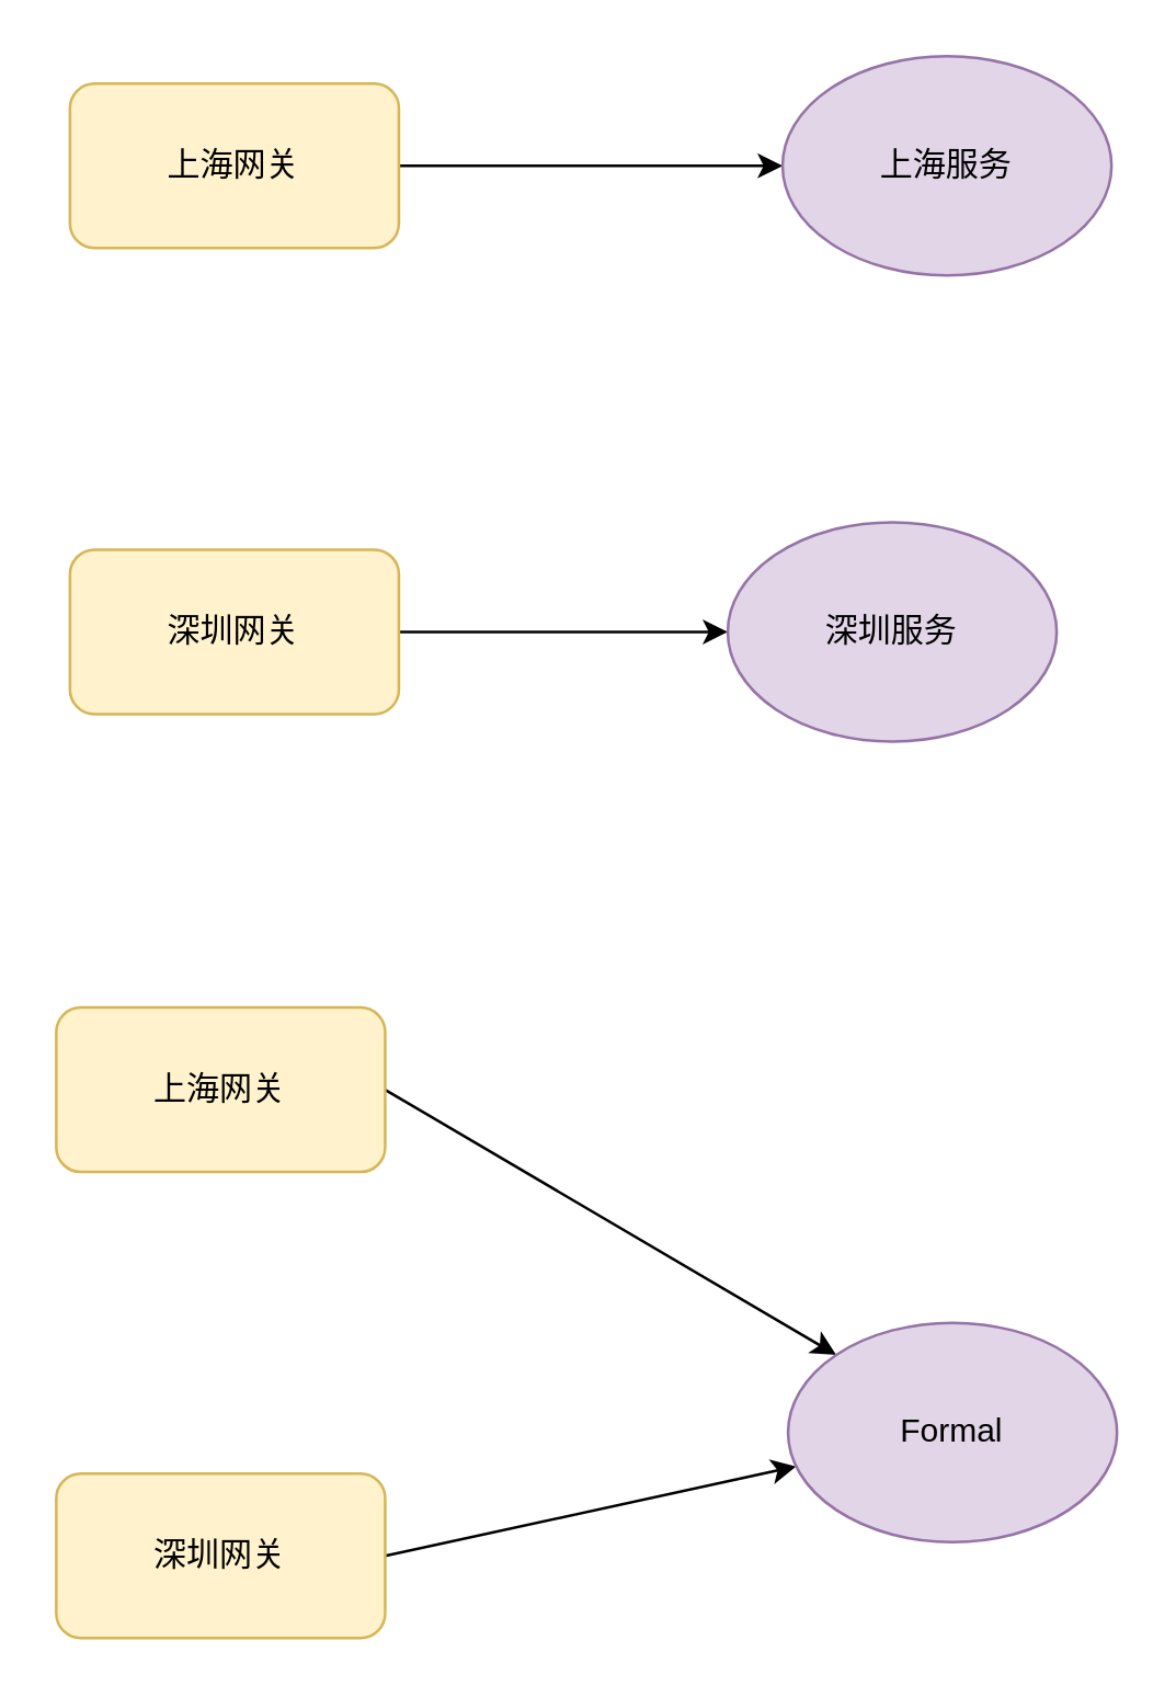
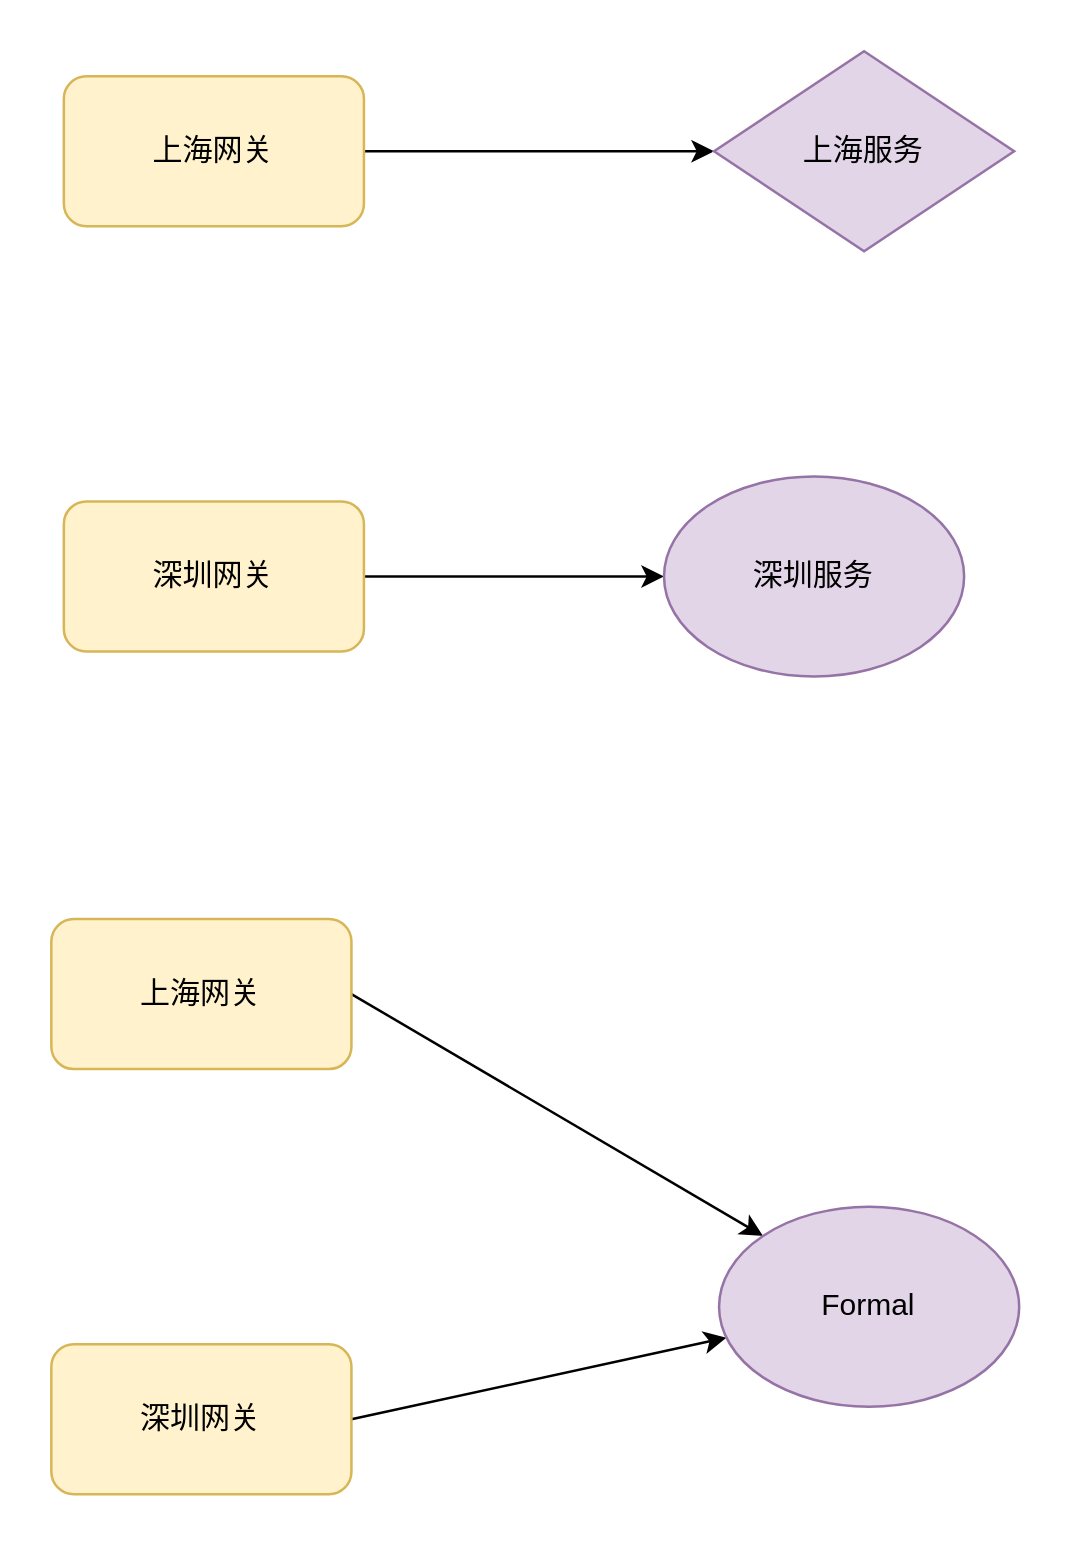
- <mxCell id="6" value="上海服务" style="ellipse;whiteSpace=wrap;html=1;fillColor=#e1d5e7;strokeColor=#9673a6;" parent="1" vertex="1"><mxGeometry x="285" y="20" width="120" height="80" as="geometry" /></mxCell>
+ <mxCell id="6" value="上海服务" style="rhombus;whiteSpace=wrap;html=1;fillColor=#e1d5e7;strokeColor=#9673a6;" parent="1" vertex="1"><mxGeometry x="285" y="20" width="120" height="80" as="geometry" /></mxCell>
